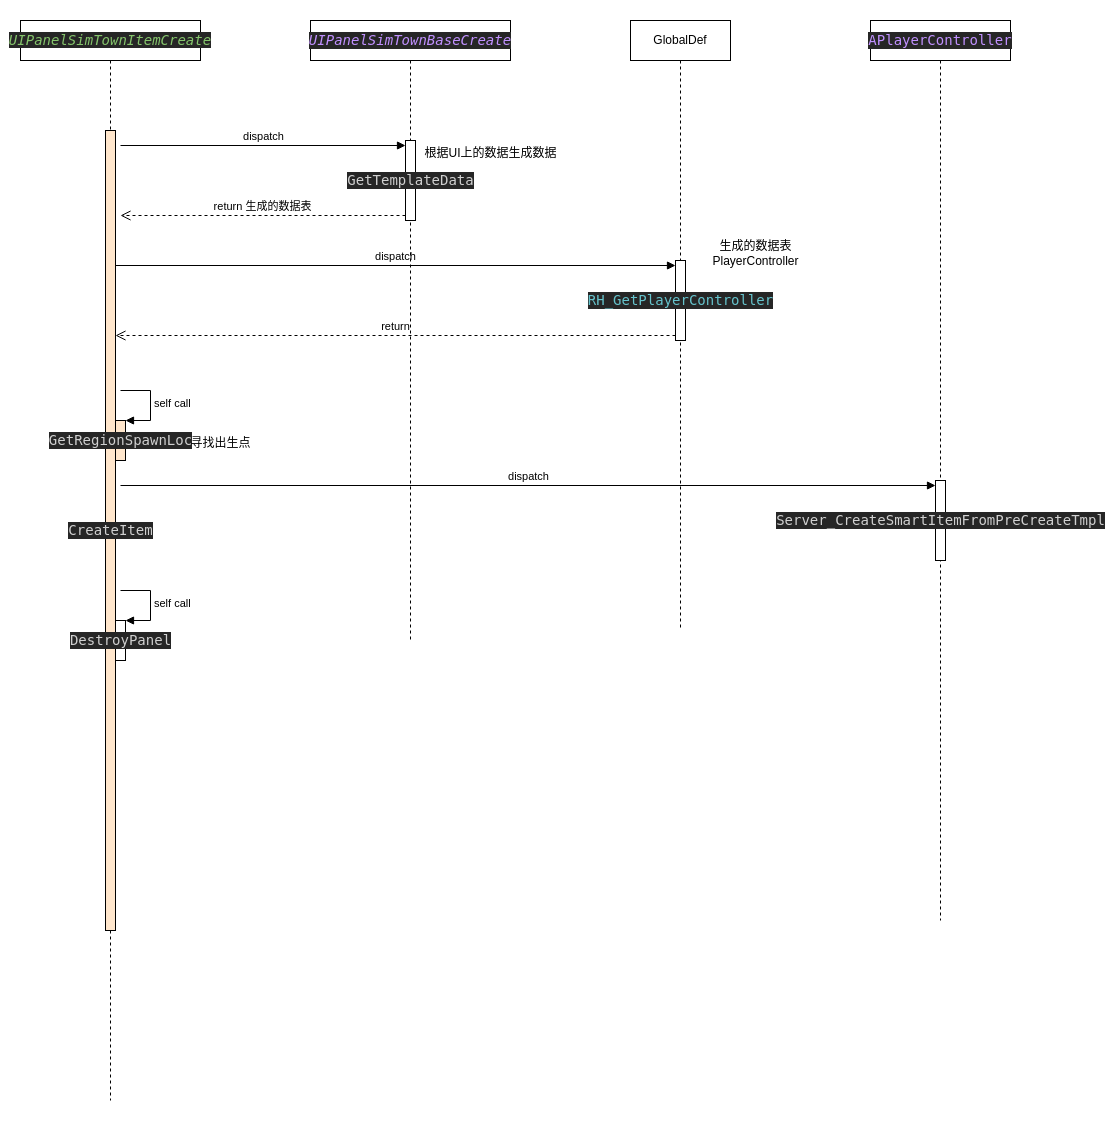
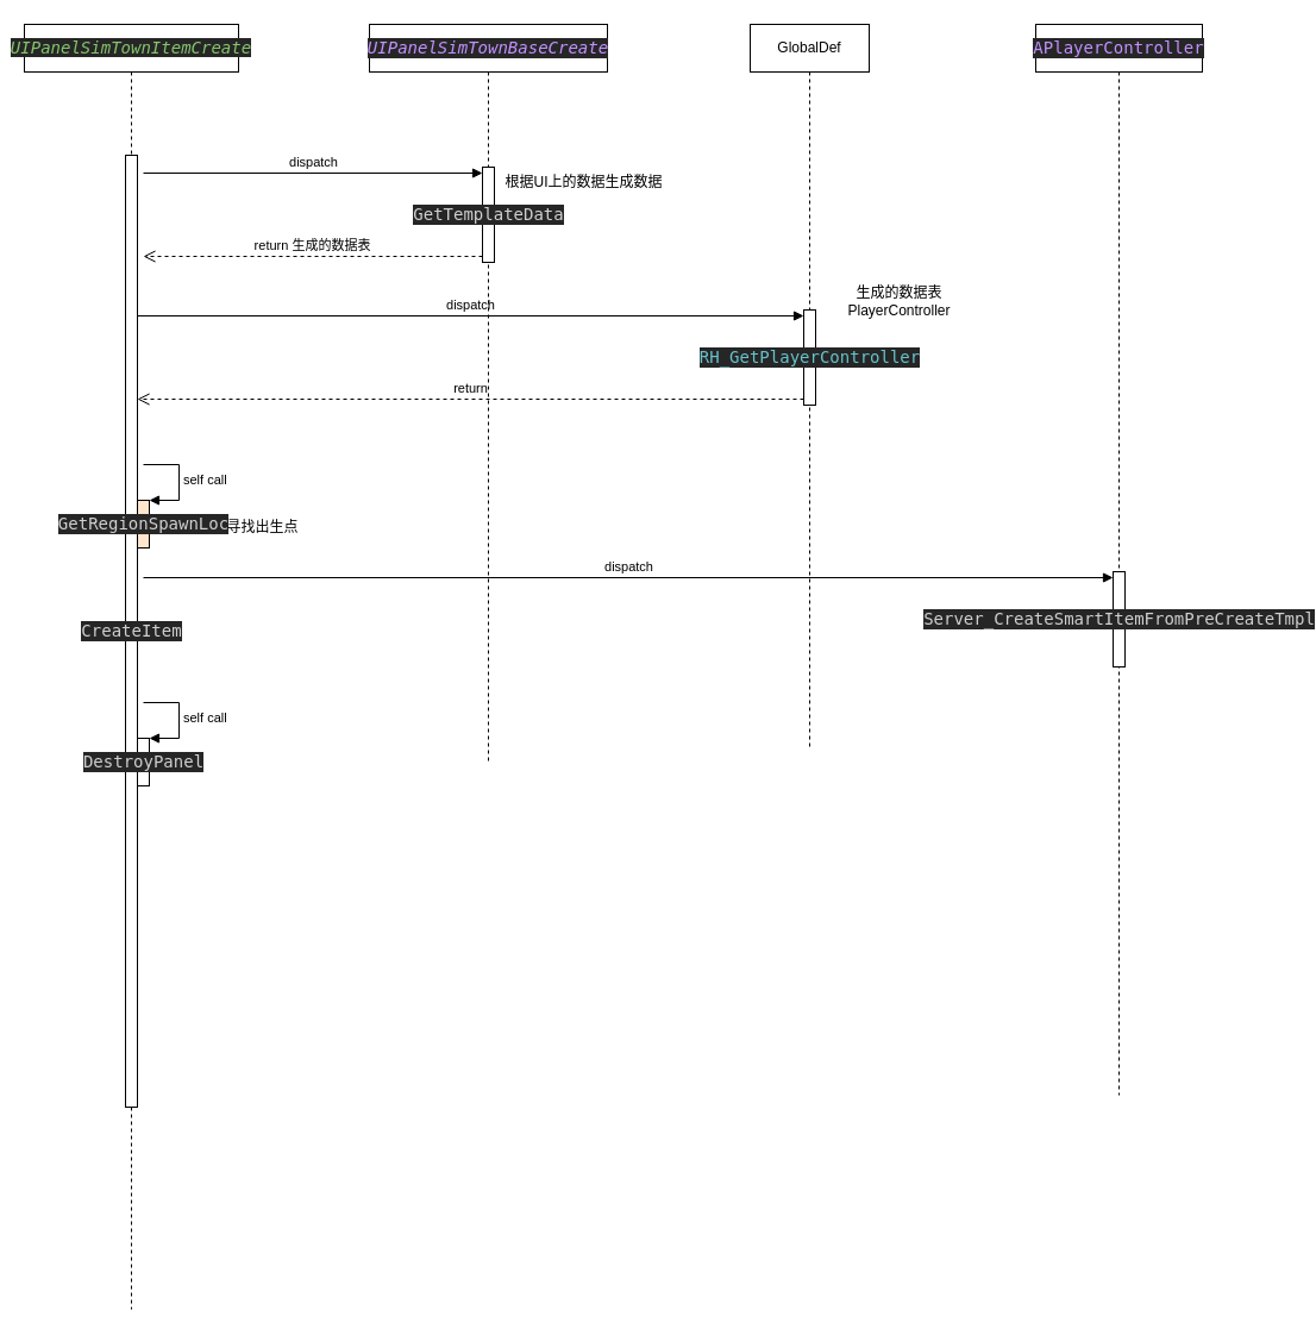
- <mxCell id="3" value="&lt;div style=&quot;background-color:#262626;color:#d0d0d0&quot;&gt;&lt;pre style=&quot;font-family:'JetBrains Mono',monospace;font-size:10.5pt;&quot;&gt;CreateItem&lt;/pre&gt;&lt;/div&gt;" style="html=1;points=[[0,0,0,0,5],[0,1,0,0,-5],[1,0,0,0,5],[1,1,0,0,-5]];perimeter=orthogonalPerimeter;outlineConnect=0;targetShapes=umlLifeline;portConstraint=eastwest;newEdgeStyle={&quot;curved&quot;:0,&quot;rounded&quot;:0};fillColor=#ffe6cc;" vertex="1" parent="2"><mxGeometry x="85" y="110" width="10" height="800" as="geometry" /></mxCell>
+ <mxCell id="3" value="&lt;div style=&quot;background-color:#262626;color:#d0d0d0&quot;&gt;&lt;pre style=&quot;font-family:'JetBrains Mono',monospace;font-size:10.5pt;&quot;&gt;CreateItem&lt;/pre&gt;&lt;/div&gt;" style="html=1;points=[[0,0,0,0,5],[0,1,0,0,-5],[1,0,0,0,5],[1,1,0,0,-5]];perimeter=orthogonalPerimeter;outlineConnect=0;targetShapes=umlLifeline;portConstraint=eastwest;newEdgeStyle={&quot;curved&quot;:0,&quot;rounded&quot;:0};" vertex="1" parent="2"><mxGeometry x="85" y="110" width="10" height="800" as="geometry" /></mxCell>
